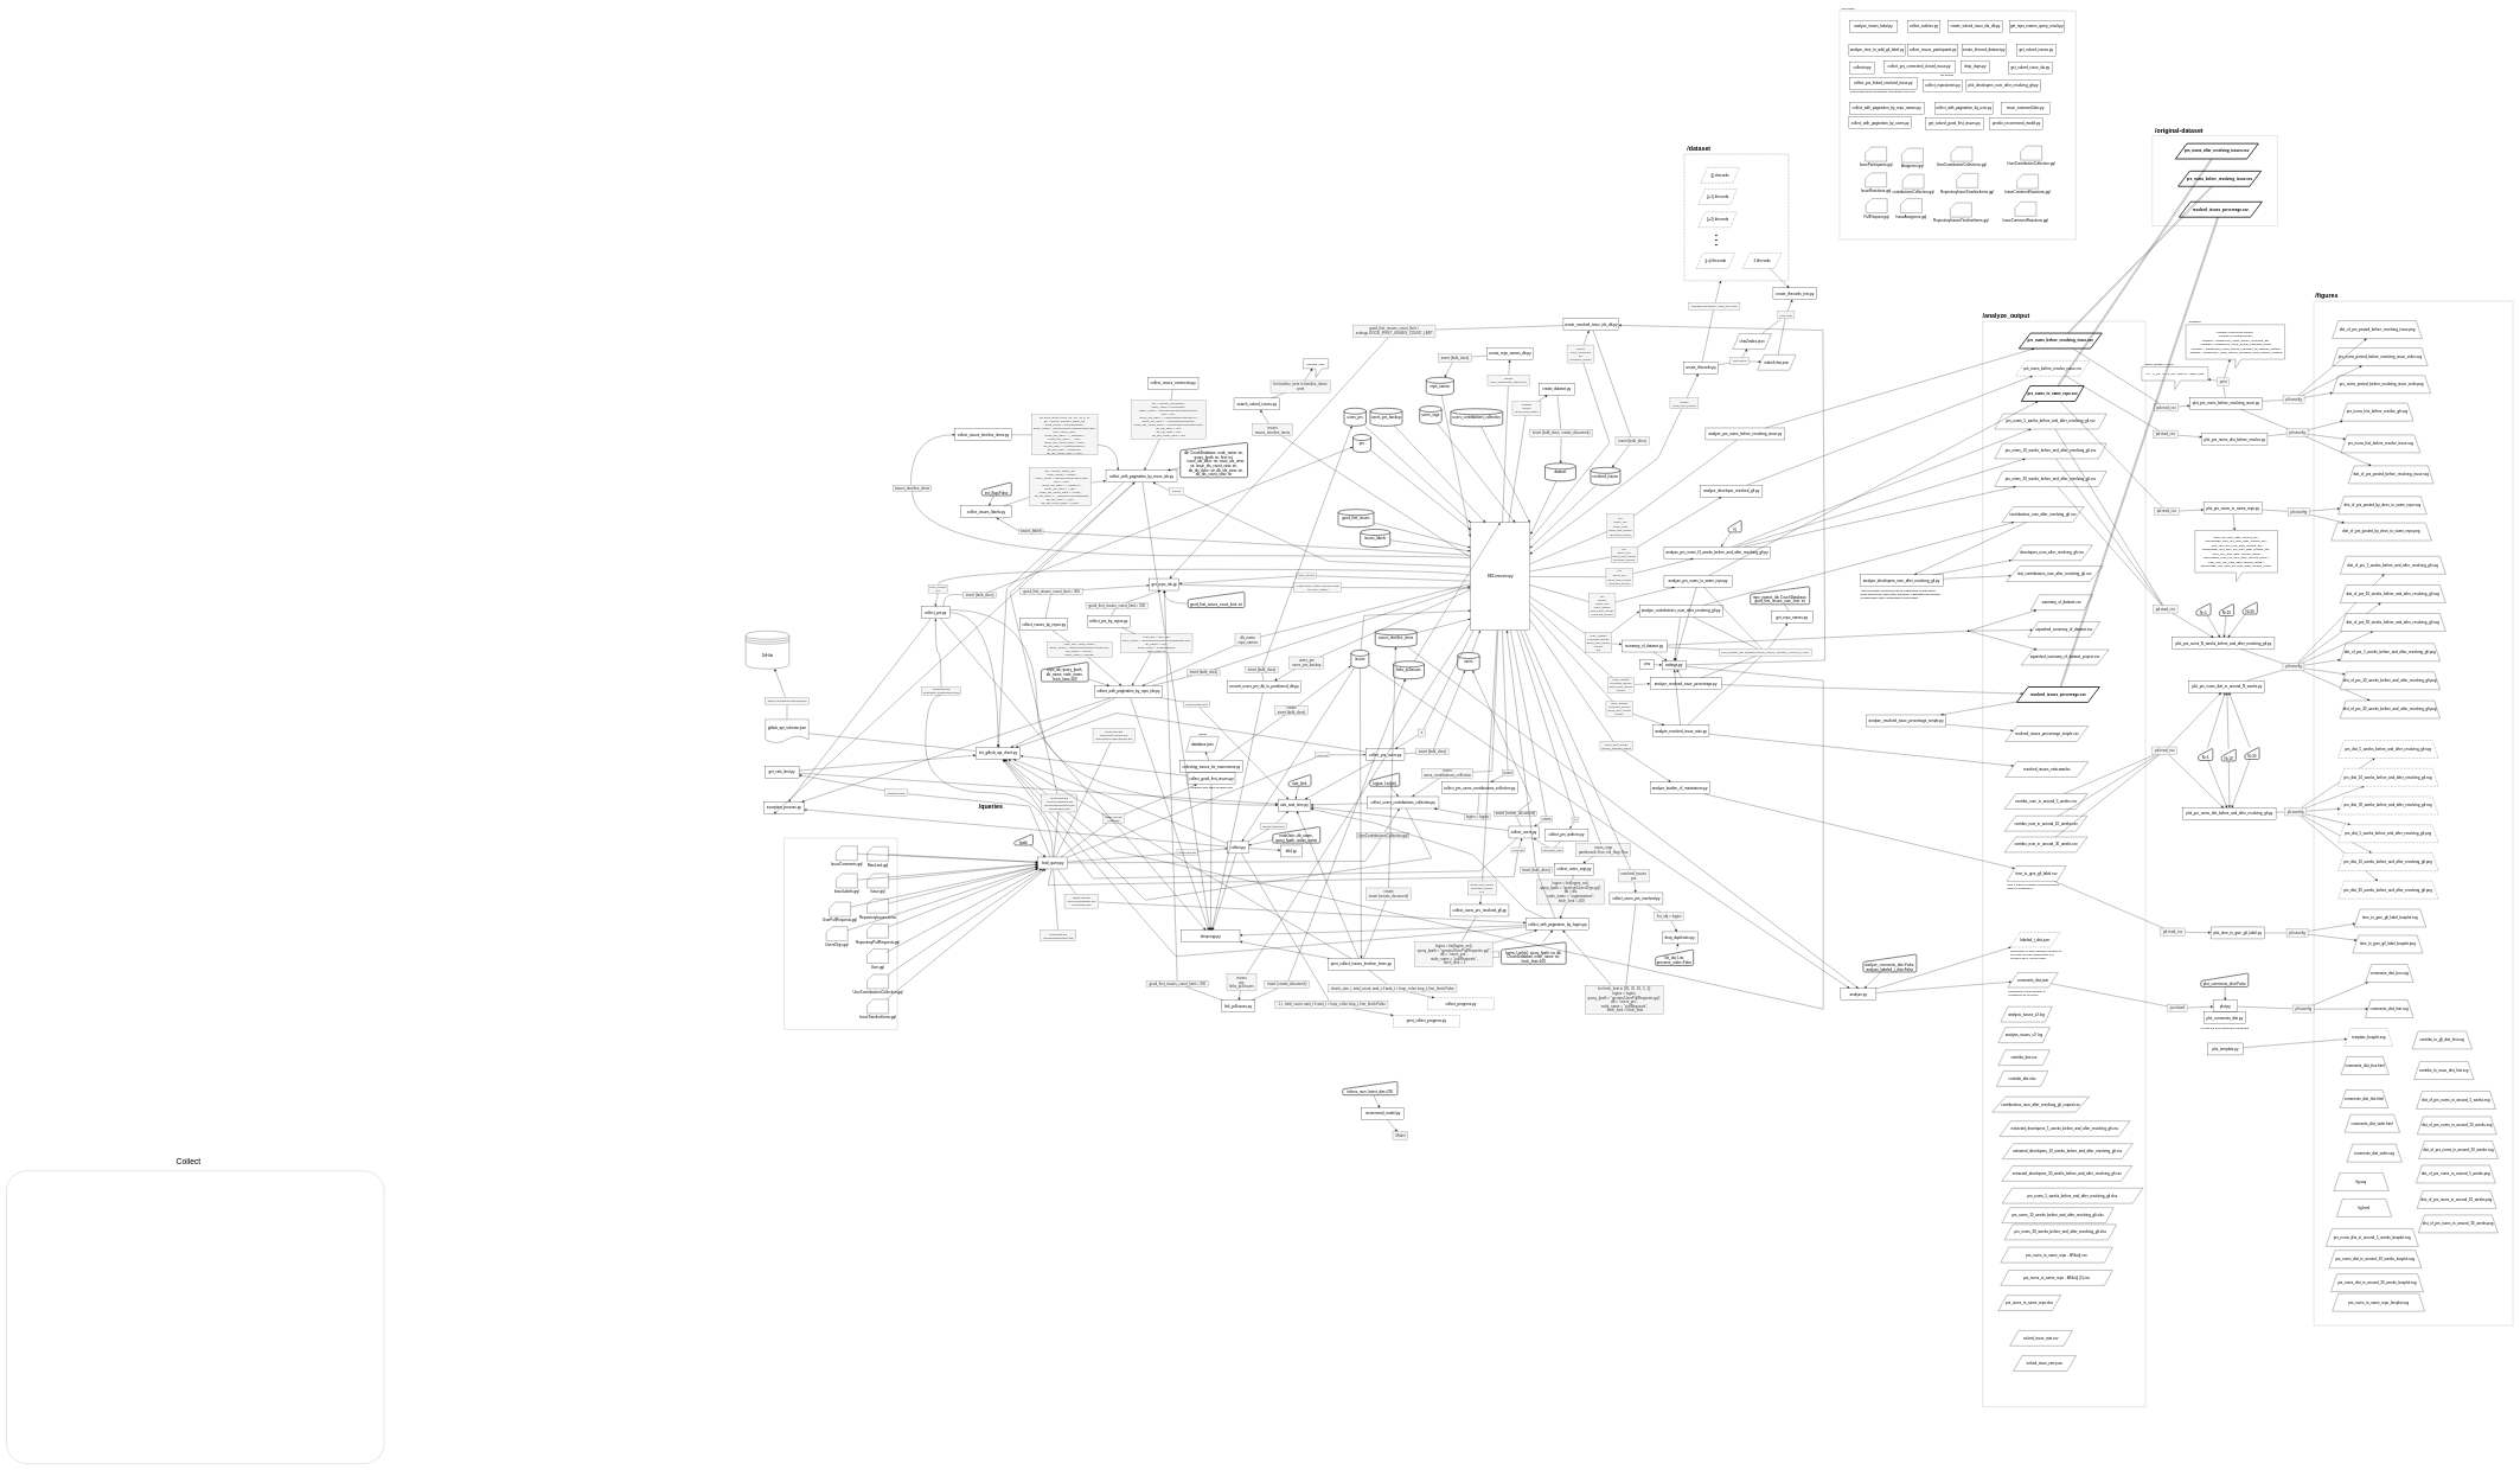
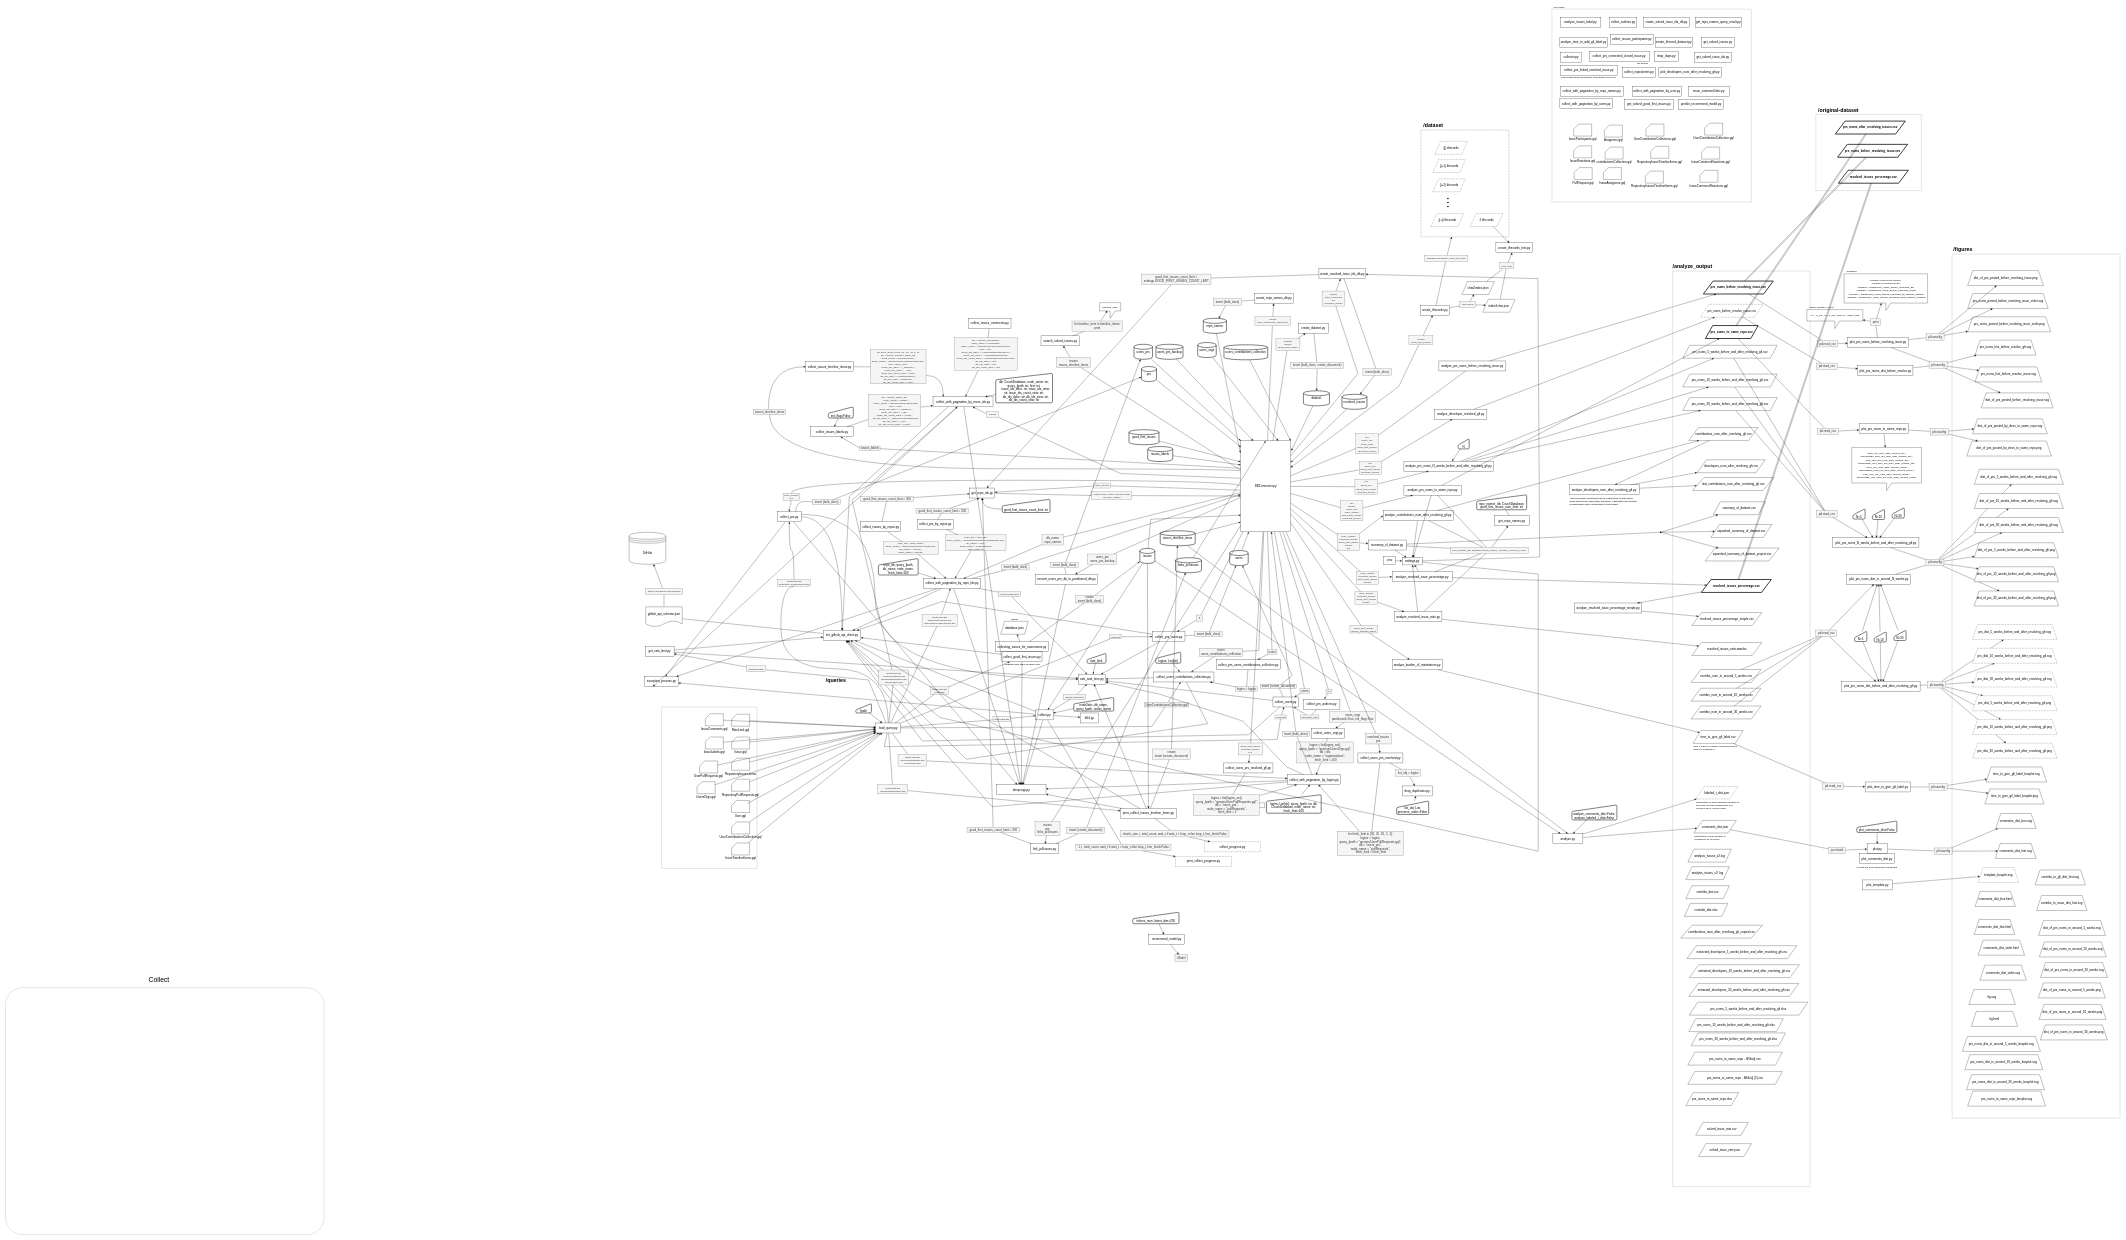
- <mxCell id="734" value="&lt;div style=&quot;text-align: left&quot;&gt;collect_issues_participants.py&lt;br&gt;&lt;/div&gt;" style="text;whiteSpace=wrap;html=1;shadow=0;strokeColor=default;fillColor=none;rounded=0;align=center;verticalAlign=middle;" parent="729" vertex="1"><mxGeometry x="230" y="112.0" width="170" height="40" as="geometry" /></mxCell>
+ <mxCell id="734" value="&lt;div style=&quot;text-align: left&quot;&gt;collect_issues_participants.py&lt;br&gt;&lt;/div&gt;" style="text;whiteSpace=wrap;html=1;shadow=0;strokeColor=default;fillColor=none;rounded=0;align=center;verticalAlign=middle;" parent="729" vertex="1"><mxGeometry x="235" y="102" width="170" height="40" as="geometry" /></mxCell>
- <mxCell id="514" value="&lt;div style=&quot;text-align: left;&quot;&gt;&lt;div&gt;plot_prs_nums_before_resolving_issue.py&lt;/div&gt;&lt;/div&gt;" style="text;whiteSpace=wrap;html=1;shadow=0;strokeColor=default;fillColor=none;rounded=0;align=center;verticalAlign=middle;" parent="1" vertex="1"><mxGeometry x="7390" y="1340.42" width="244" height="40" as="geometry" /></mxCell>
+ <mxCell id="514" value="&lt;div style=&quot;text-align: left;&quot;&gt;&lt;div&gt;plot_prs_nums_before_resolving_issue.py&lt;/div&gt;&lt;/div&gt;" style="text;whiteSpace=wrap;html=1;shadow=0;strokeColor=default;fillColor=none;rounded=0;align=center;verticalAlign=middle;" parent="1" vertex="1"><mxGeometry x="7390" y="1350.42" width="244" height="40" as="geometry" /></mxCell>
- <mxCell id="86" value="prs_nums_5_weeks_before_and_after_resolving_gfi.csv" style="shape=parallelogram;perimeter=parallelogramPerimeter;whiteSpace=wrap;html=1;dashed=0;rounded=0;shadow=0;strokeColor=default;fillColor=none;size=0.073;" parent="84" vertex="1"><mxGeometry x="40.68" y="312.0" width="377.73" height="51.72" as="geometry" /></mxCell>
+ <mxCell id="86" value="prs_nums_5_weeks_before_and_after_resolving_gfi.csv" style="shape=parallelogram;perimeter=parallelogramPerimeter;whiteSpace=wrap;html=1;dashed=0;rounded=0;shadow=0;strokeColor=default;fillColor=none;size=0.073;" parent="84" vertex="1"><mxGeometry x="40.68" y="297" width="377.73" height="51.72" as="geometry" /></mxCell>
+ <mxCell id="168" style="edgeStyle=none;rounded=0;orthogonalLoop=1;jettySize=auto;html=1;fontSize=10;startArrow=none;startFill=0;endArrow=blockThin;endFill=1;strokeWidth=1;" parent="1" source="266" target="250" edge="1"><mxGeometry relative="1" as="geometry" /></mxCell>
+ <mxCell id="176" style="edgeStyle=none;rounded=0;orthogonalLoop=1;jettySize=auto;html=1;fontSize=10;startArrow=none;startFill=0;endArrow=classic;endFill=1;" parent="1" source="683" target="681" edge="1"><mxGeometry relative="1" as="geometry" /></mxCell>
